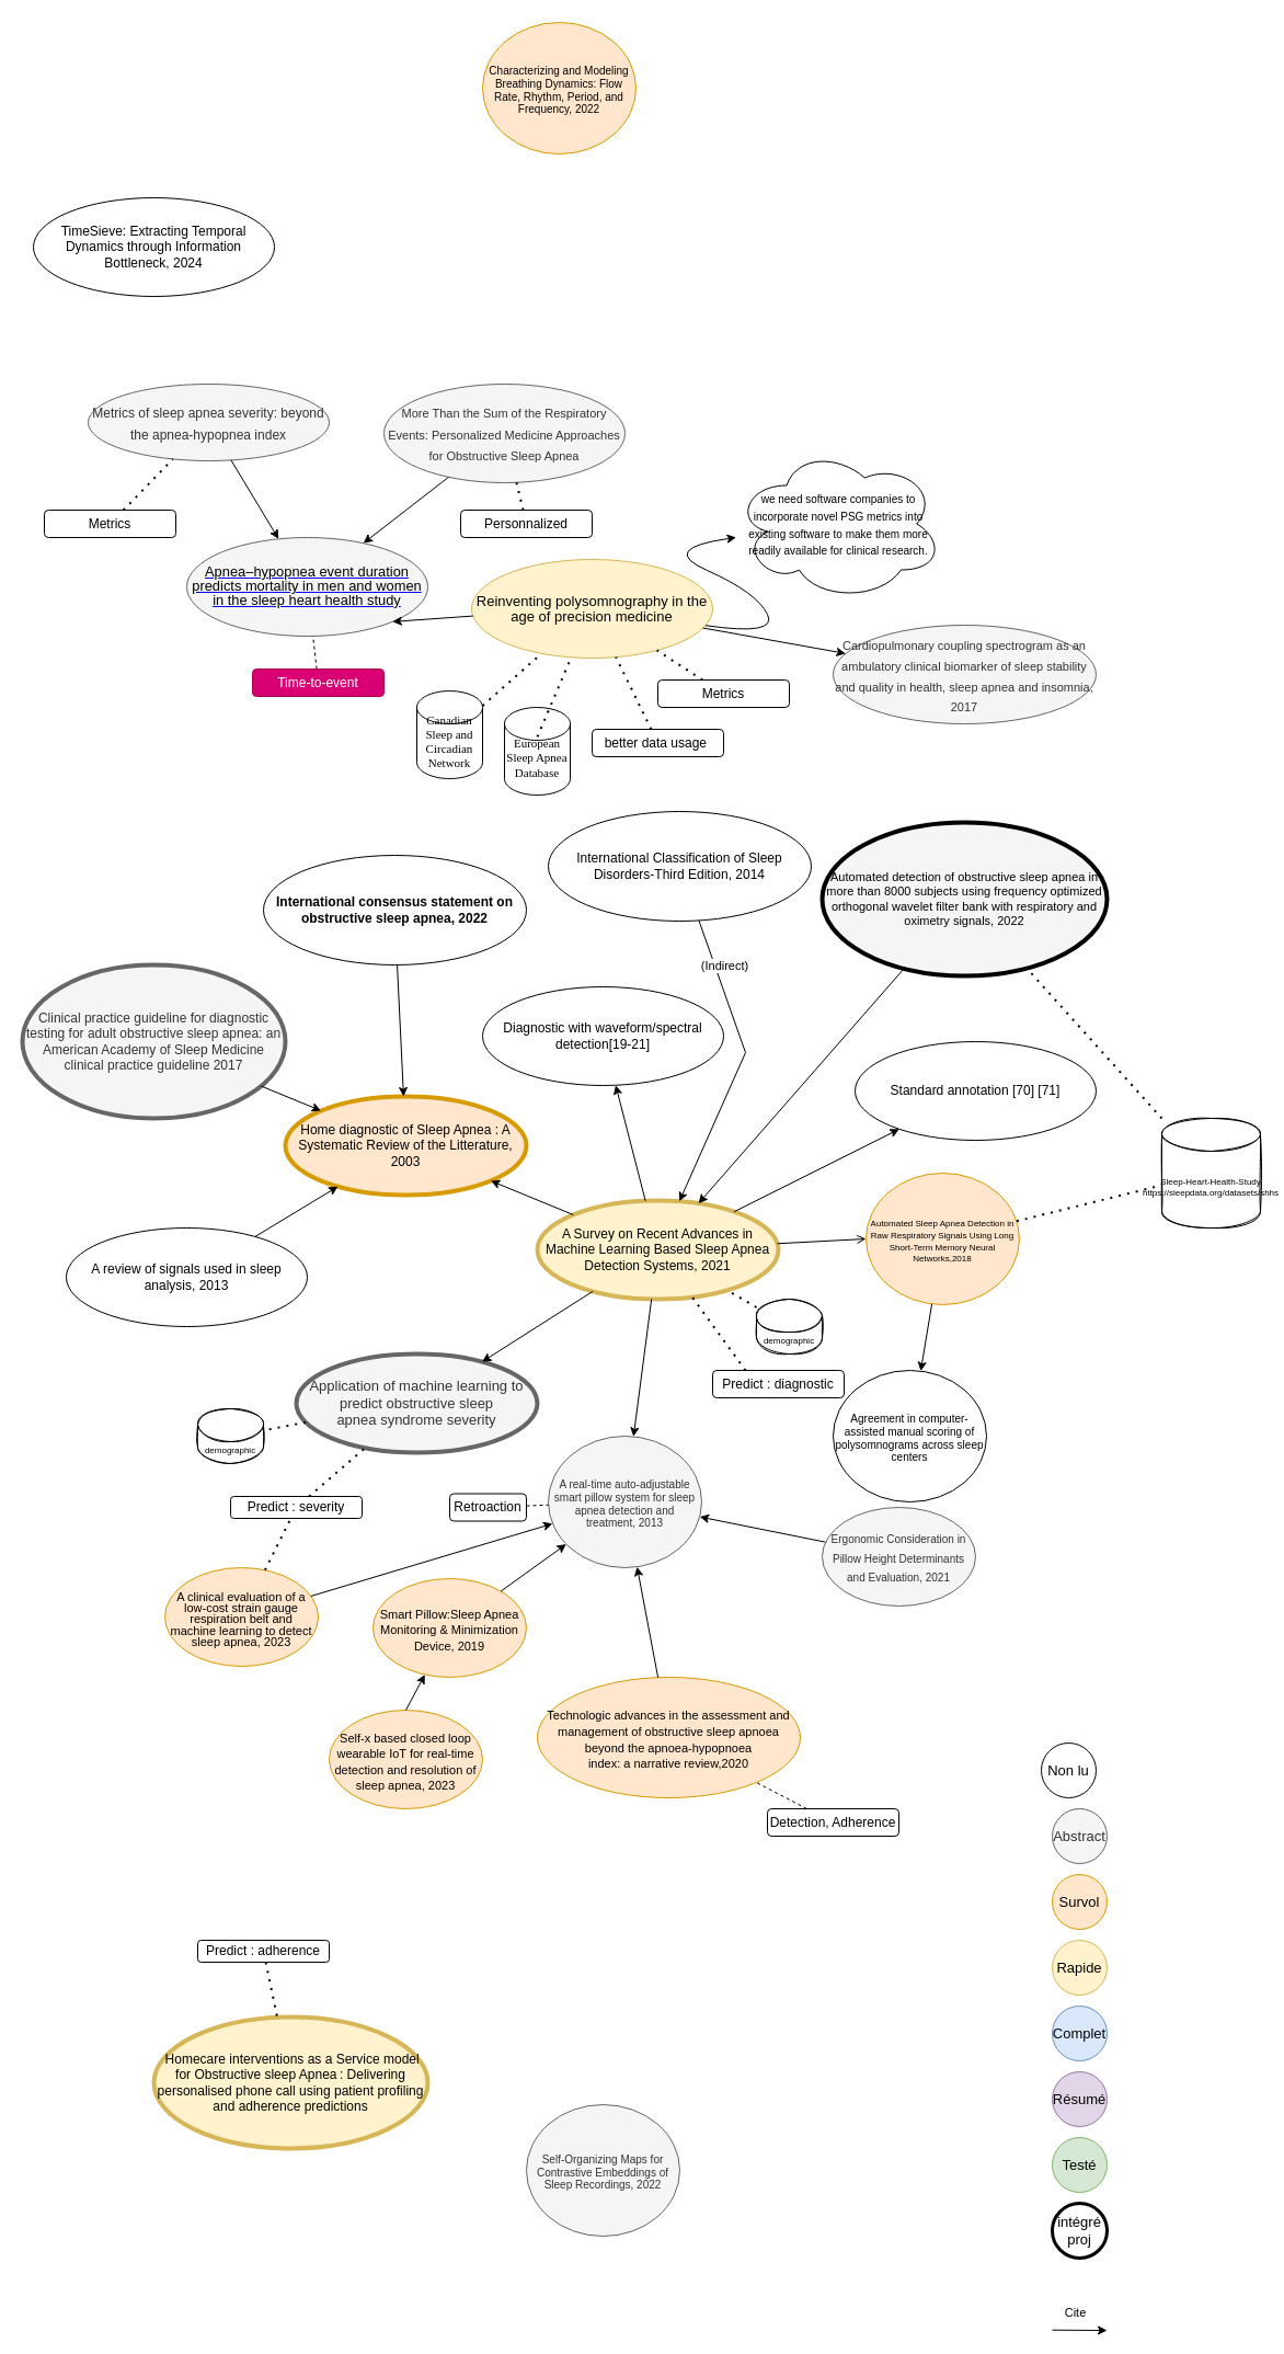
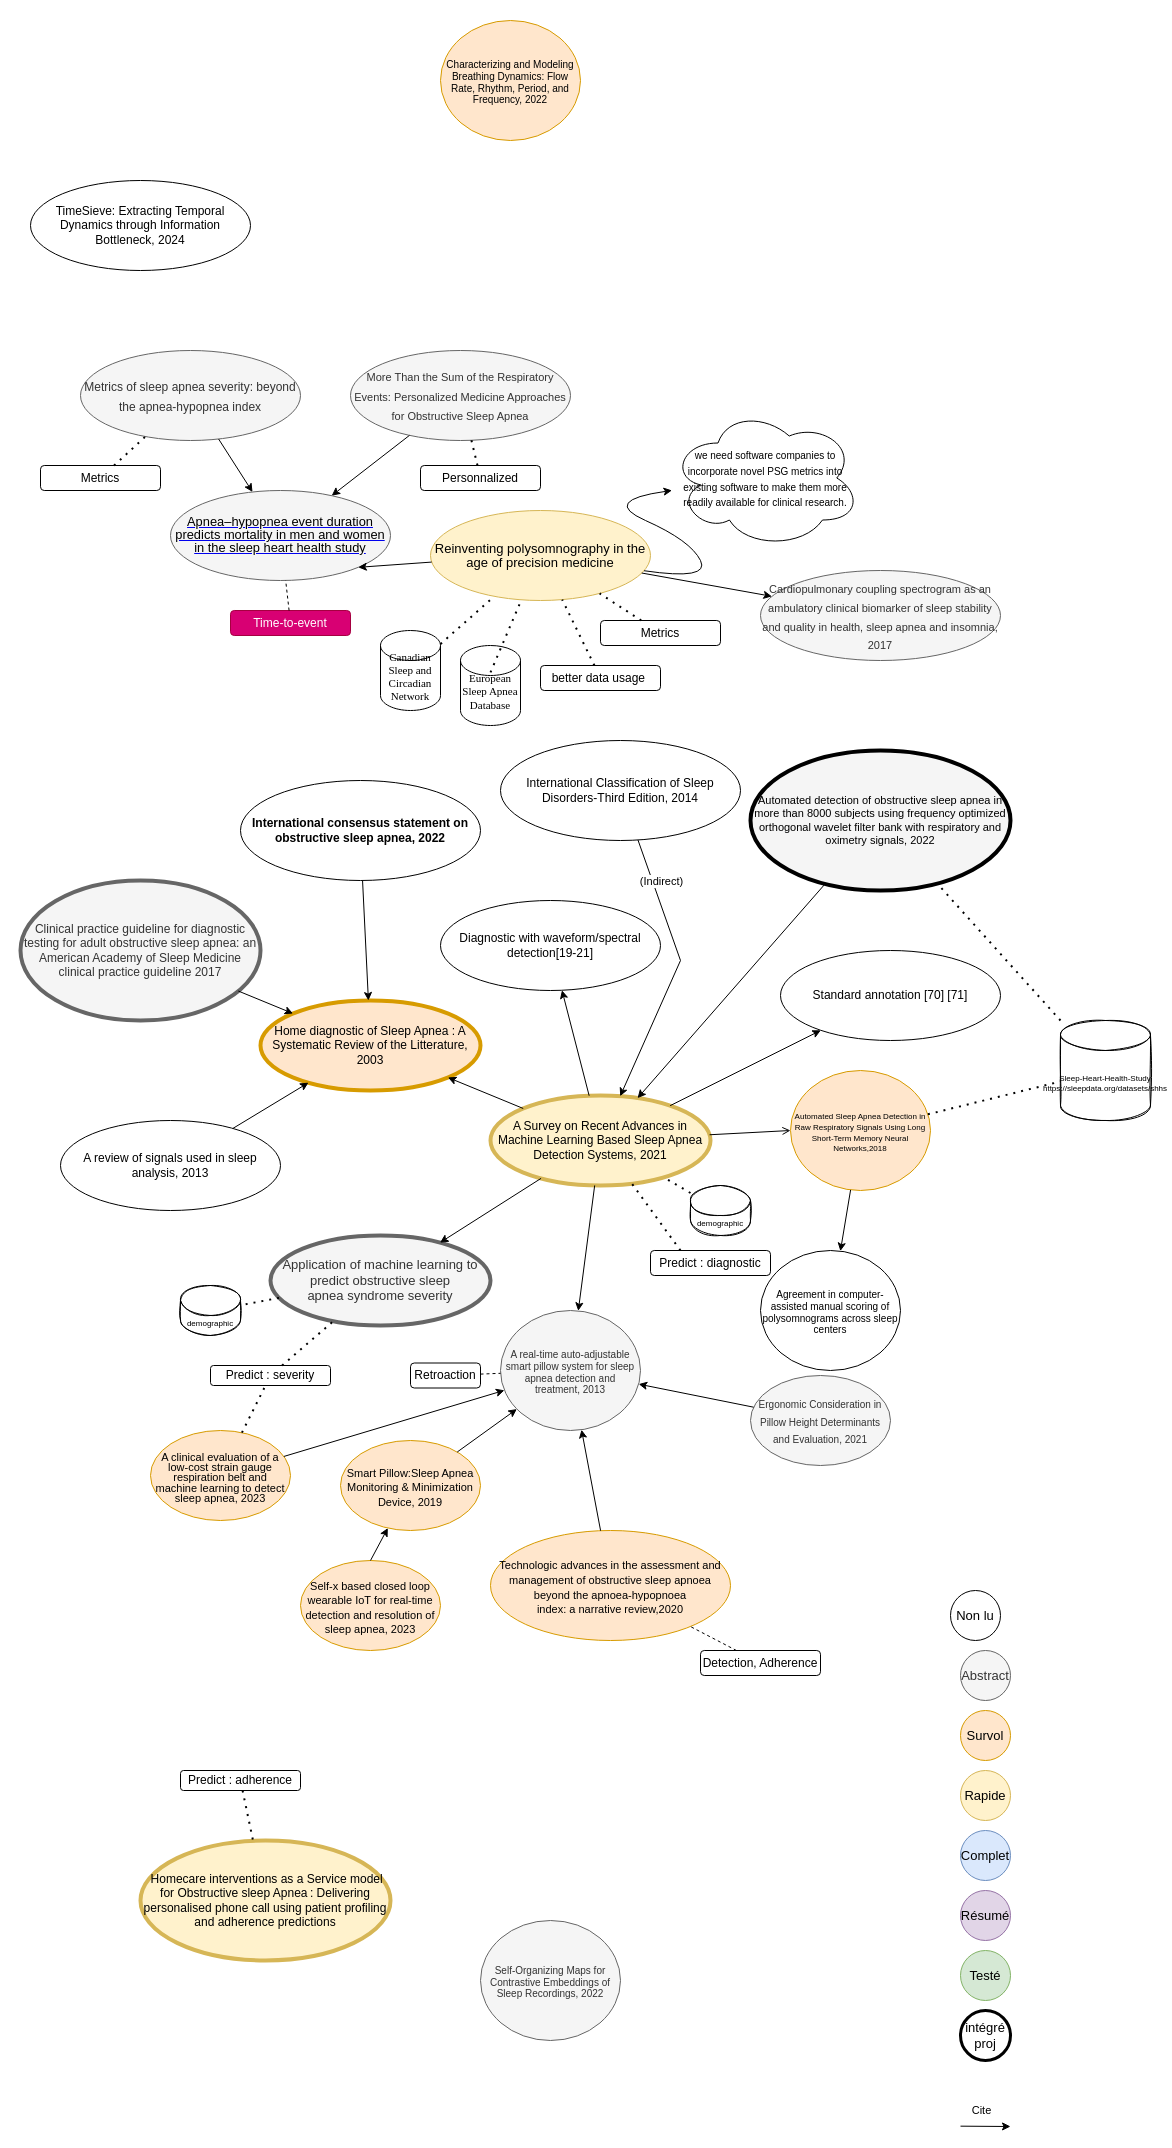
- <mxCell id="50" value="&lt;p style=&quot;line-height: 90%;&quot;&gt;&lt;/p&gt;&lt;div style=&quot;line-height: 70%;&quot;&gt;&lt;h1 class=&quot;wi-article-title article-title-main accessible-content-title at-articleTitle&quot; style=&quot;line-height: 70%;&quot;&gt;&lt;span style=&quot;font-weight: normal;&quot;&gt;&lt;font style=&quot;font-size: 12px;&quot;&gt;Metrics of sleep apnea severity: beyond the apnea-hypopnea index&lt;/font&gt;&lt;/span&gt;&lt;/h1&gt;&lt;/div&gt;&lt;p&gt;&lt;/p&gt;" style="ellipse;html=1;shadow=0;fontSize=11;fontStyle=0;spacing=0;whiteSpace=wrap;strokeWidth=1;fillColor=#f5f5f5;fontColor=#333333;strokeColor=#666666;" parent="1" vertex="1"><mxGeometry x="80" y="350" width="220" height="70" as="geometry" /></mxCell>
+ <mxCell id="50" value="&lt;p style=&quot;line-height: 90%;&quot;&gt;&lt;/p&gt;&lt;div style=&quot;line-height: 70%;&quot;&gt;&lt;h1 class=&quot;wi-article-title article-title-main accessible-content-title at-articleTitle&quot; style=&quot;line-height: 70%;&quot;&gt;&lt;span style=&quot;font-weight: normal;&quot;&gt;&lt;font style=&quot;font-size: 12px;&quot;&gt;Metrics of sleep apnea severity: beyond the apnea-hypopnea index&lt;/font&gt;&lt;/span&gt;&lt;/h1&gt;&lt;/div&gt;&lt;p&gt;&lt;/p&gt;" style="ellipse;html=1;shadow=0;fontSize=11;fontStyle=0;spacing=0;whiteSpace=wrap;strokeWidth=1;fillColor=#f5f5f5;fontColor=#333333;strokeColor=#666666;" parent="1" vertex="1"><mxGeometry x="80" y="350" width="220" height="90" as="geometry" /></mxCell>
